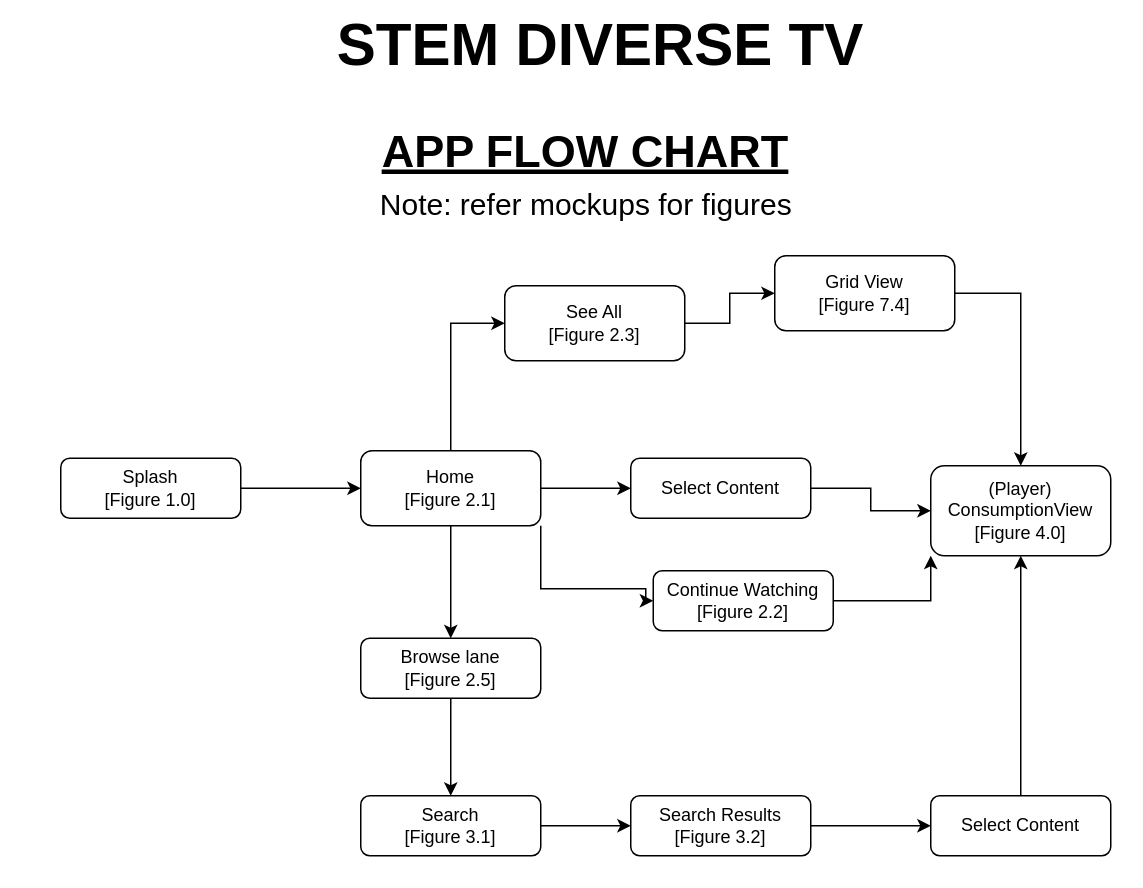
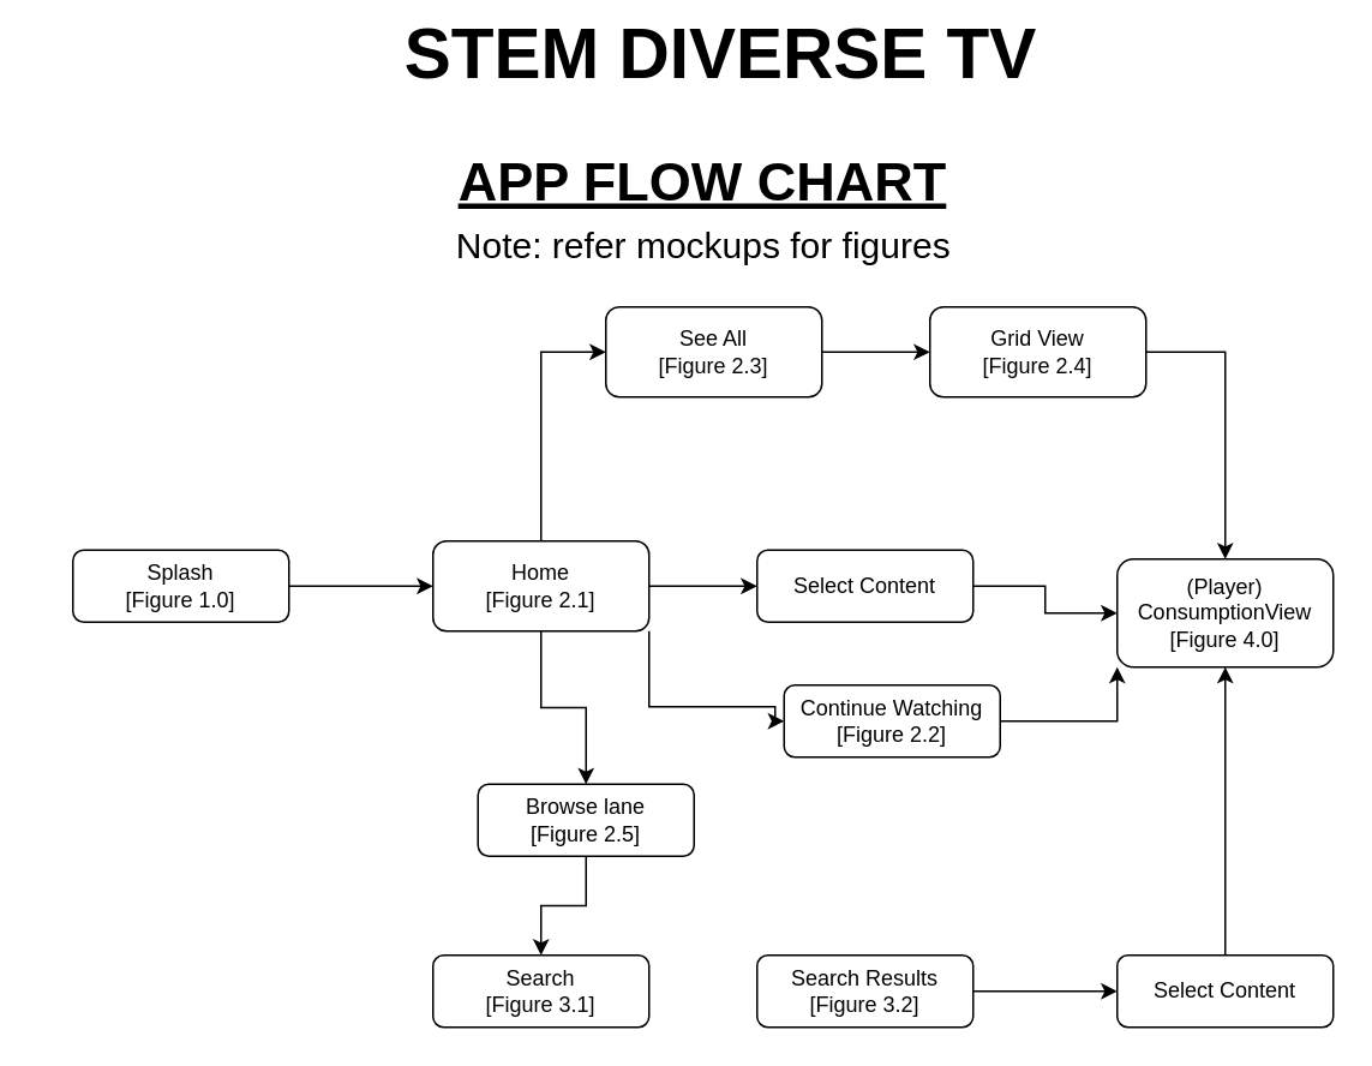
- <mxCell id="12" value="Grid View&lt;br&gt;[Figure 7.4]" style="rounded=1;whiteSpace=wrap;html=1;fontSize=12;glass=0;strokeWidth=1;shadow=0;" parent="1" vertex="1"><mxGeometry x="516" y="170" width="120" height="50" as="geometry" /></mxCell>
+ <mxCell id="12" value="Grid View&lt;br&gt;[Figure 2.4]" style="rounded=1;whiteSpace=wrap;html=1;fontSize=12;glass=0;strokeWidth=1;shadow=0;" parent="1" vertex="1"><mxGeometry x="516" y="170" width="120" height="50" as="geometry" /></mxCell>
- <mxCell id="10" value="See All&lt;br&gt;[Figure 2.3]" style="rounded=1;whiteSpace=wrap;html=1;fontSize=12;glass=0;strokeWidth=1;shadow=0;" parent="1" vertex="1"><mxGeometry x="336" y="190" width="120" height="50" as="geometry" /></mxCell>
+ <mxCell id="10" value="See All&lt;br&gt;[Figure 2.3]" style="rounded=1;whiteSpace=wrap;html=1;fontSize=12;glass=0;strokeWidth=1;shadow=0;" parent="1" vertex="1"><mxGeometry x="336" y="170" width="120" height="50" as="geometry" /></mxCell>
- <mxCell id="16" value="Browse lane&lt;br&gt;[Figure 2.5]" style="rounded=1;whiteSpace=wrap;html=1;fontSize=12;glass=0;strokeWidth=1;shadow=0;" parent="1" vertex="1"><mxGeometry x="240" y="425" width="120" height="40" as="geometry" /></mxCell>
+ <mxCell id="16" value="Browse lane&lt;br&gt;[Figure 2.5]" style="rounded=1;whiteSpace=wrap;html=1;fontSize=12;glass=0;strokeWidth=1;shadow=0;" parent="1" vertex="1"><mxGeometry x="265" y="435" width="120" height="40" as="geometry" /></mxCell>
- <mxCell id="17" value="" style="edgeStyle=orthogonalEdgeStyle;rounded=0;orthogonalLoop=1;jettySize=auto;html=1;" parent="1" source="18" target="20" edge="1"><mxGeometry relative="1" as="geometry" /></mxCell>
